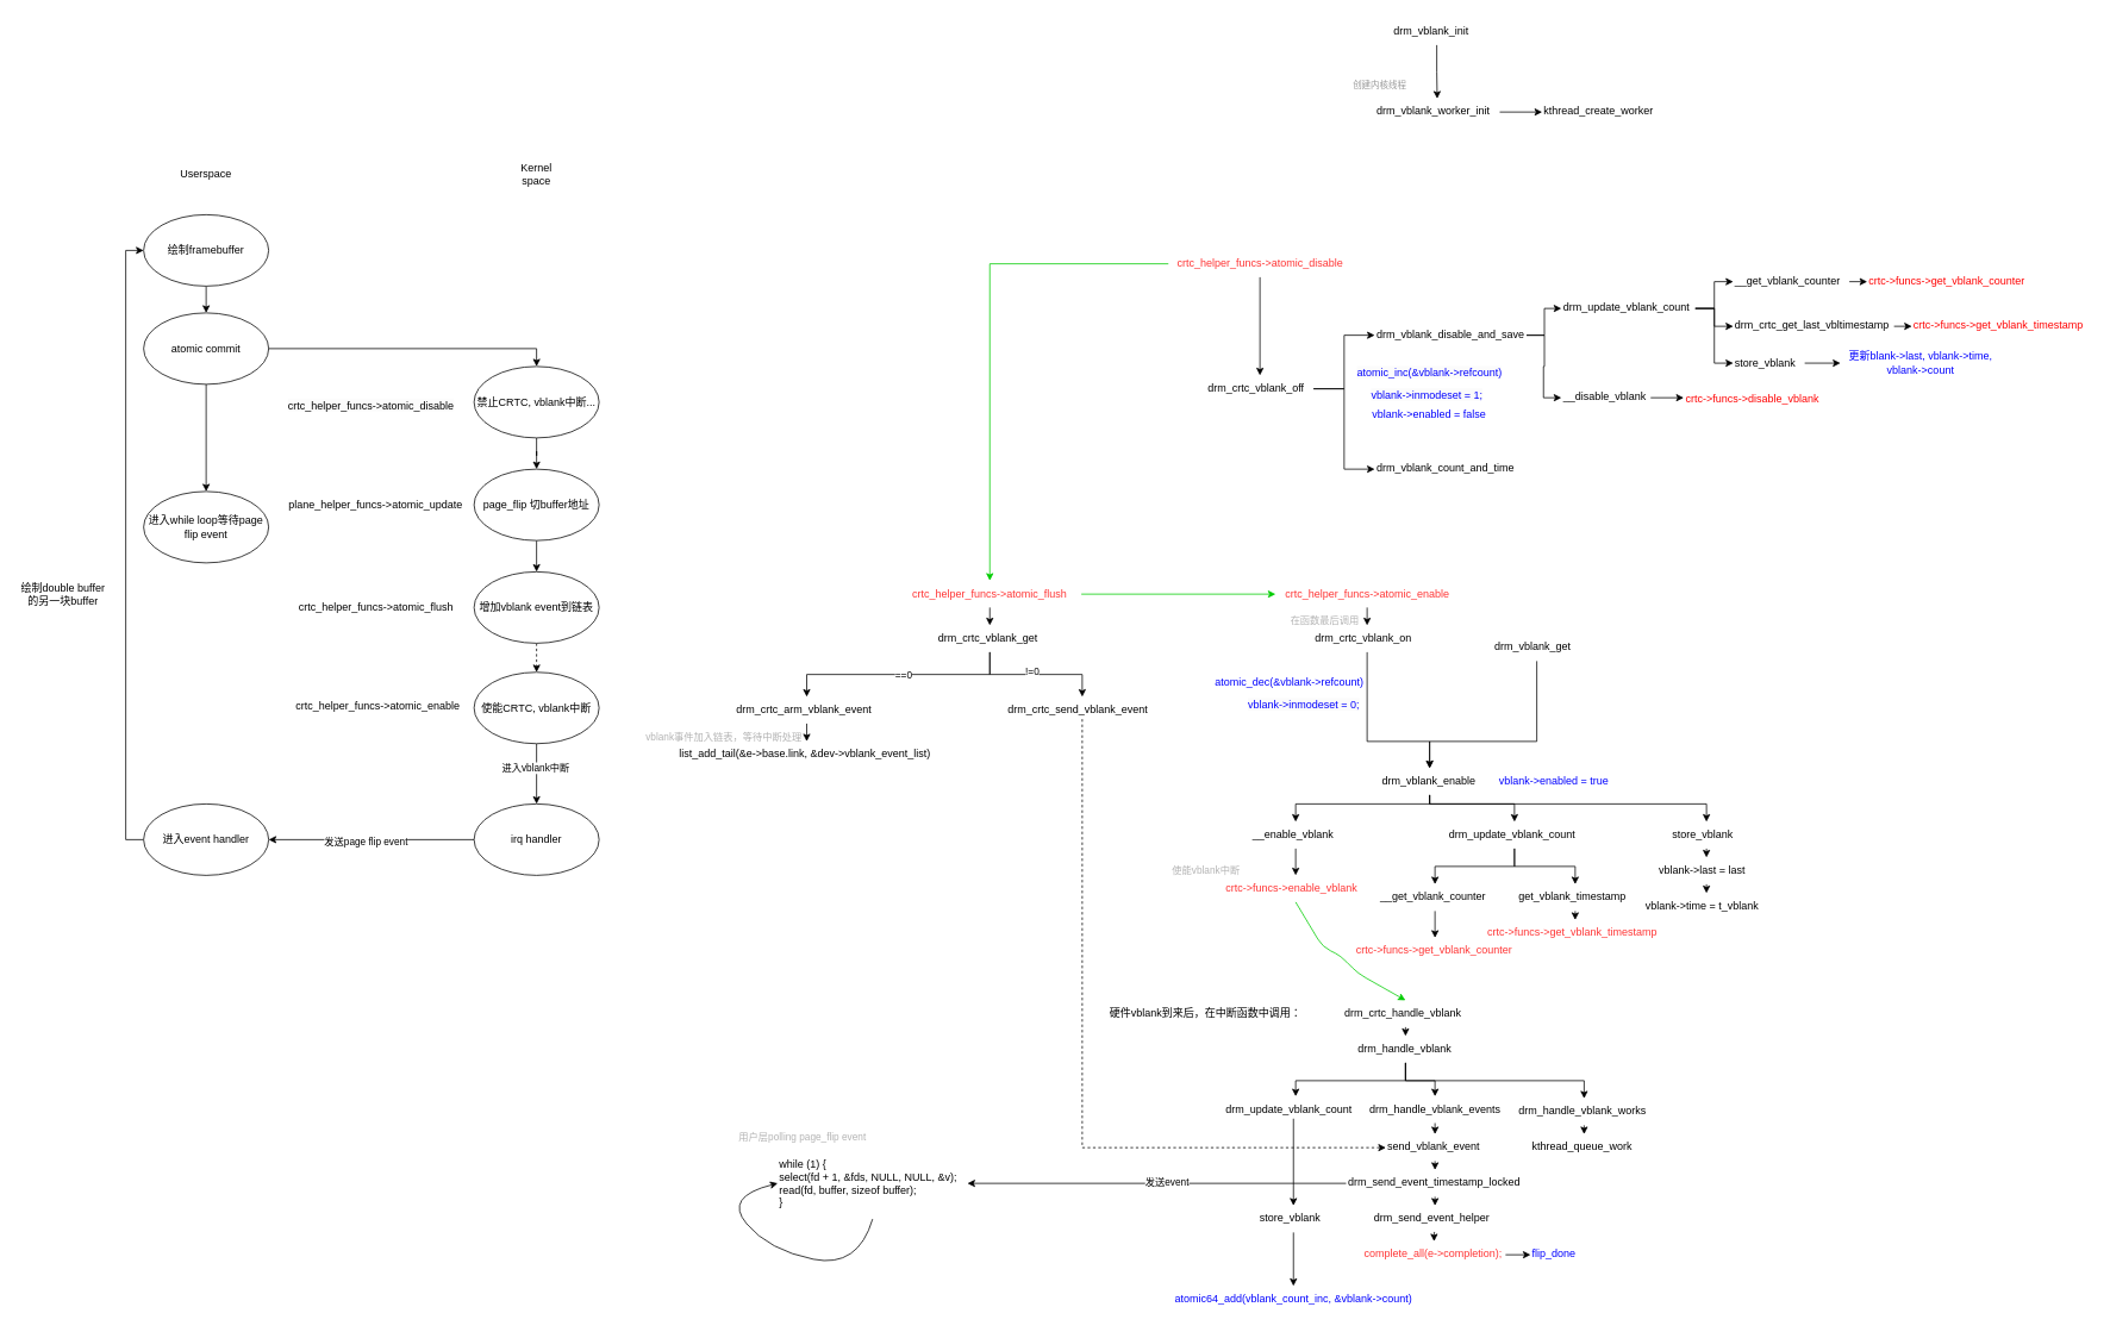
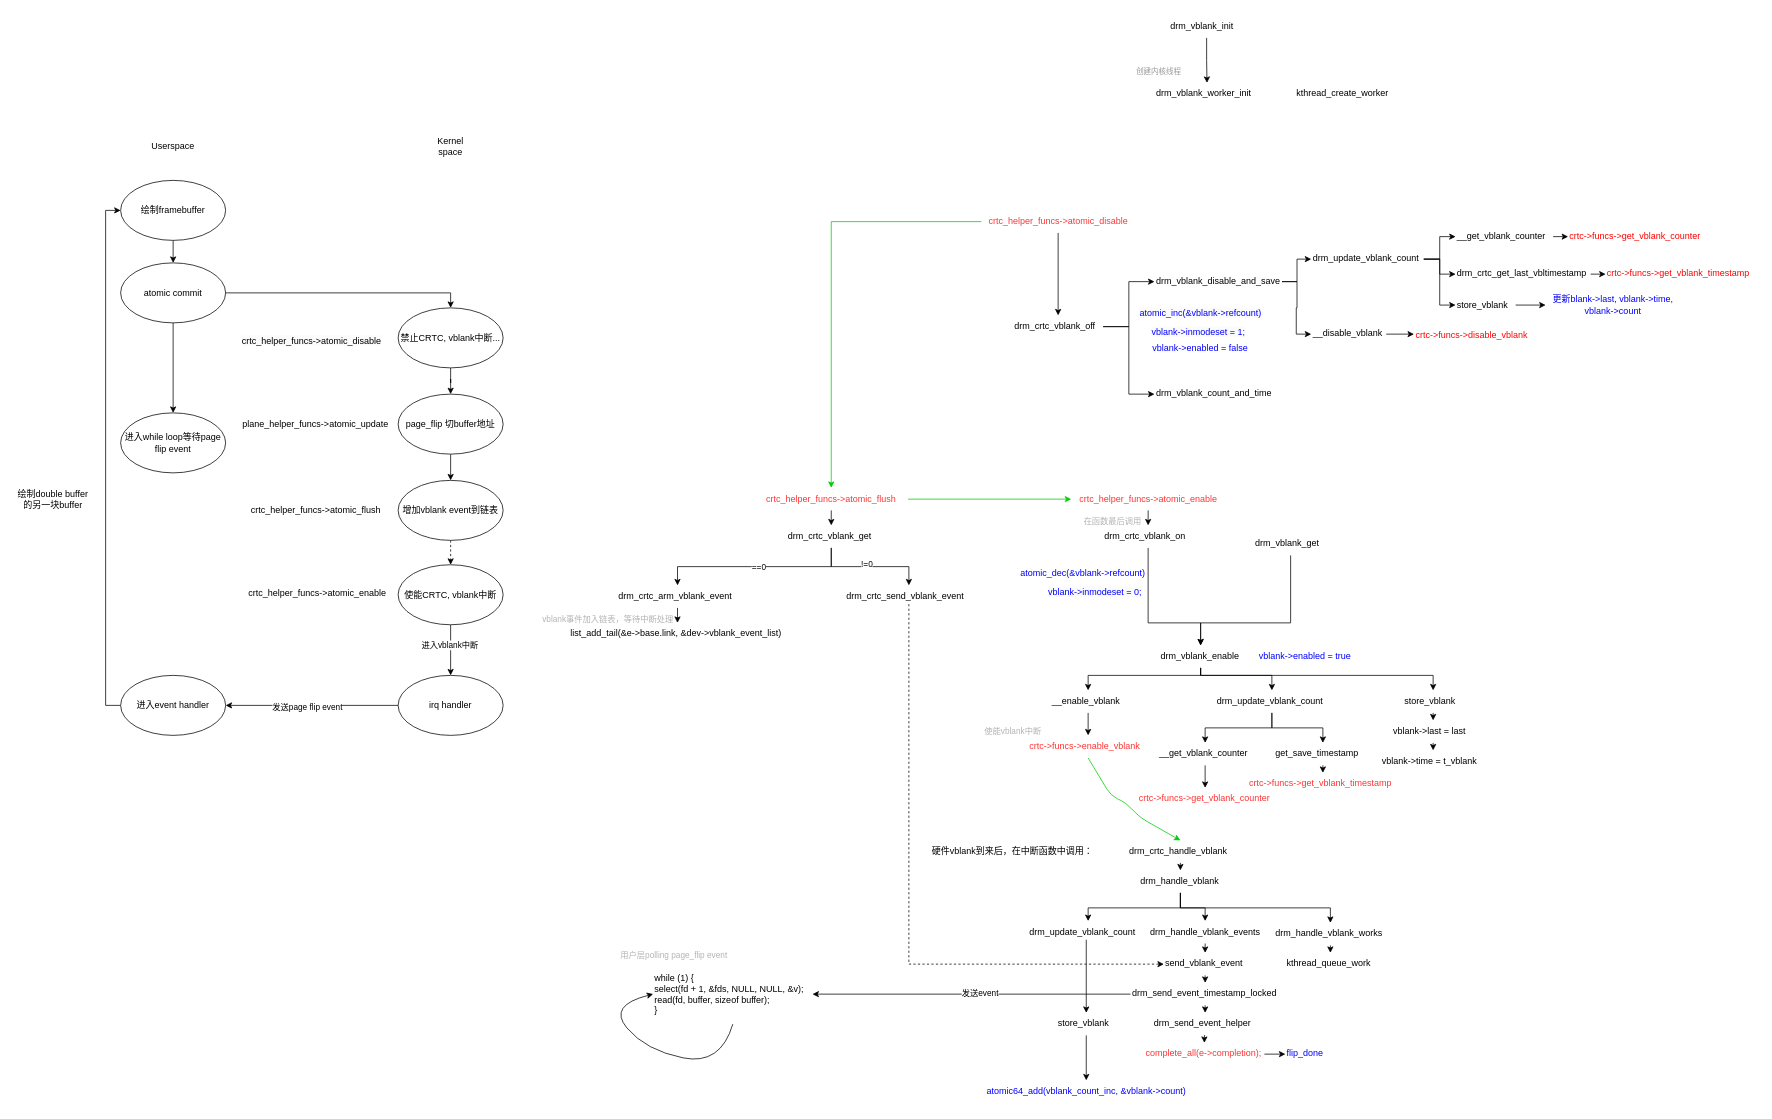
- <mxCell id="54" value="" style="edgeStyle=orthogonalEdgeStyle;rounded=0;orthogonalLoop=1;jettySize=auto;html=1;" edge="1" parent="1" source="55" target="123"><mxGeometry relative="1" as="geometry" /></mxCell>
- <mxCell id="24" value="get_vblank_timestamp" style="text;whiteSpace=wrap;html=1;" parent="1" vertex="1"><mxGeometry x="1698" y="990" width="130" height="30" as="geometry" /></mxCell>
+ <mxCell id="24" value="get_save_timestamp" style="text;whiteSpace=wrap;html=1;" parent="1" vertex="1"><mxGeometry x="1698" y="990" width="130" height="30" as="geometry" /></mxCell>
